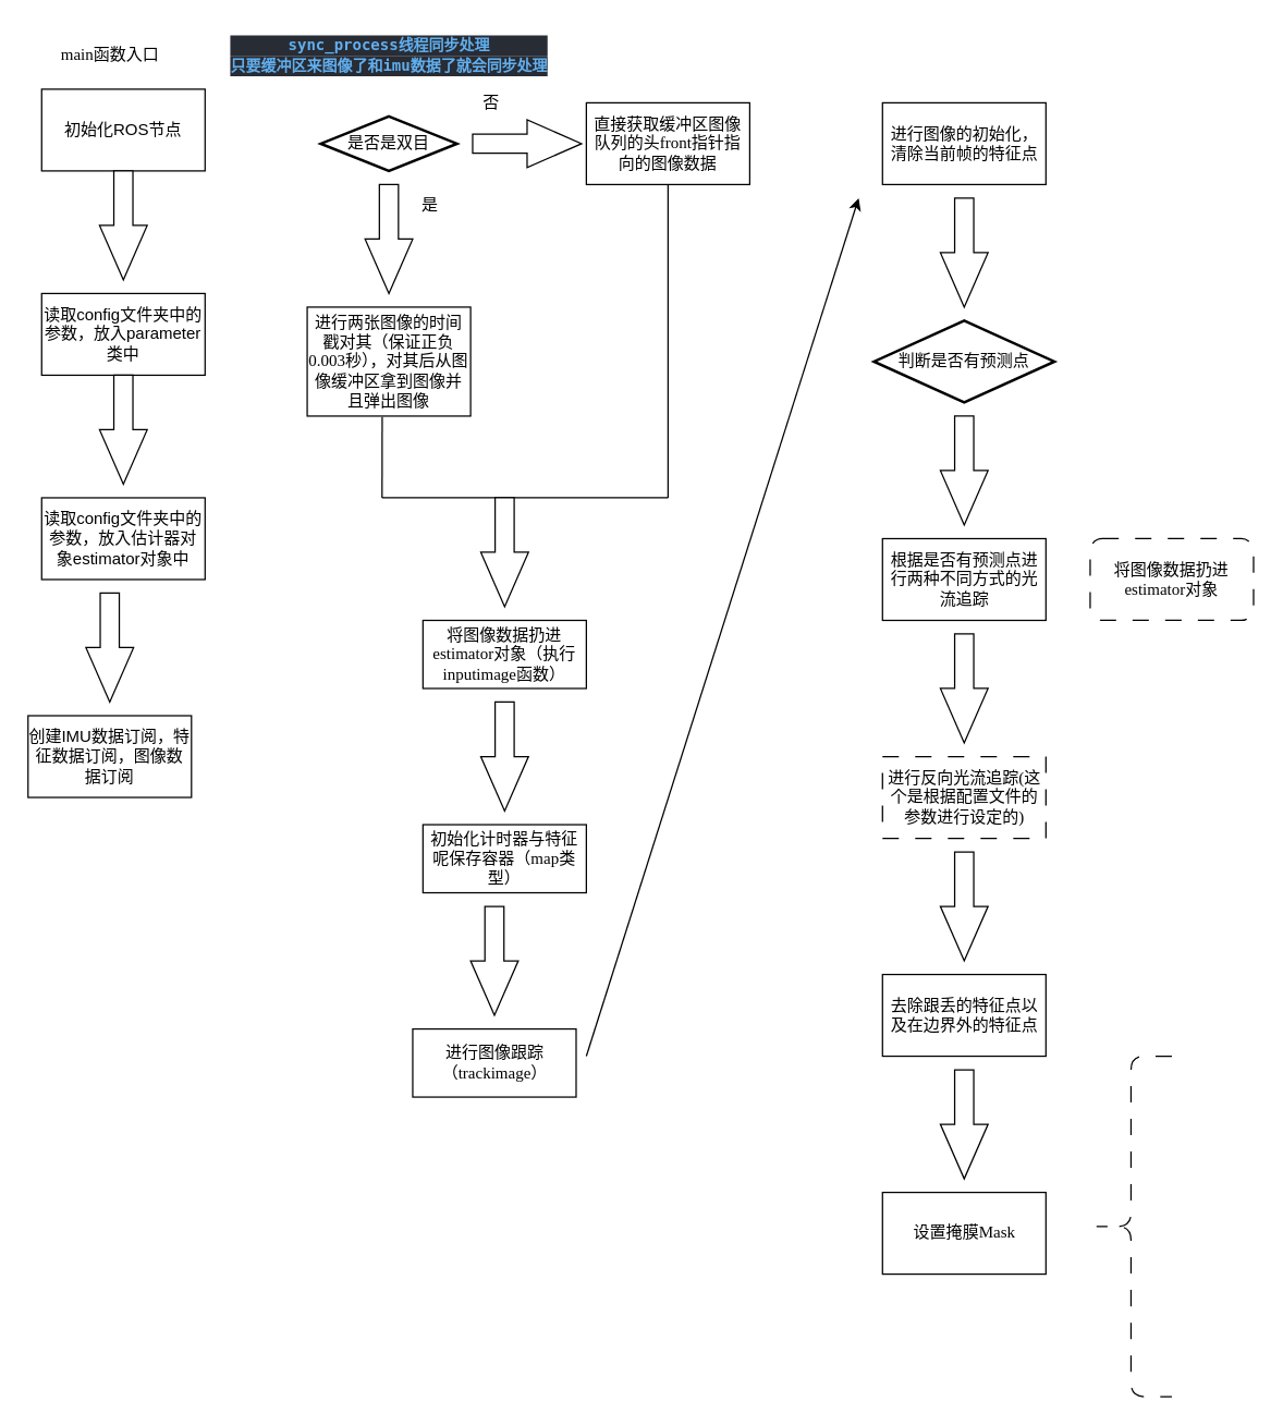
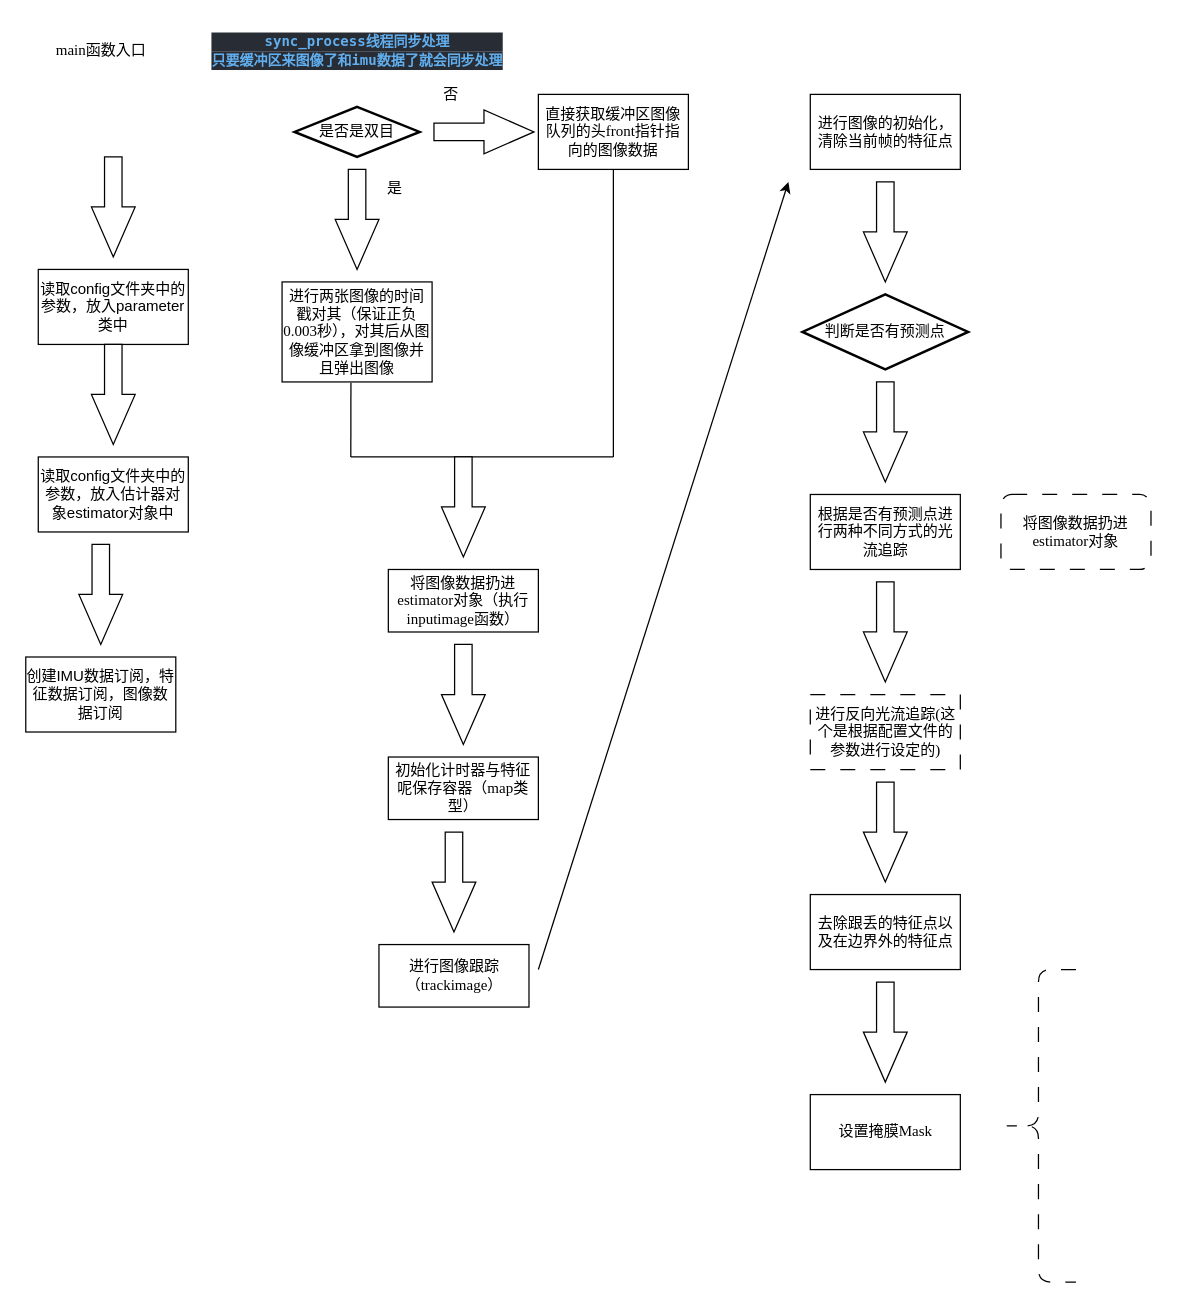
- <mxCell id="2" value="初始化ROS节点" style="rounded=0;whiteSpace=wrap;html=1;" vertex="1" parent="1"><mxGeometry x="30" y="65" width="120" height="60" as="geometry" /></mxCell>
